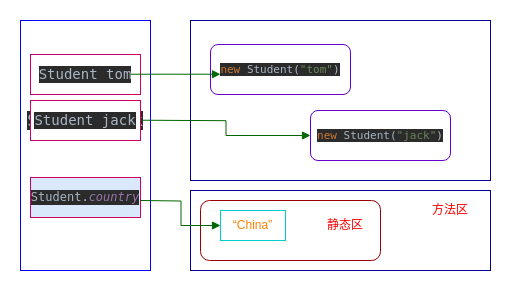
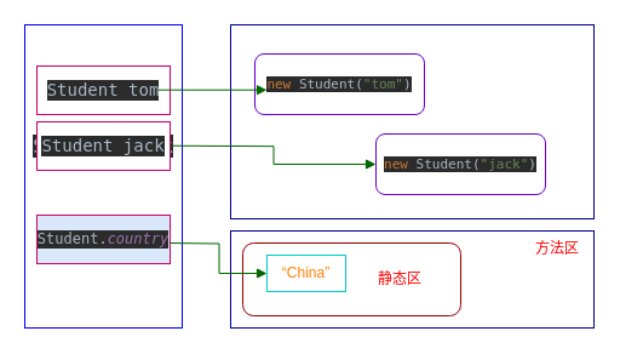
- <mxCell id="10" value="方法区" style="text;html=1;strokeColor=none;fillColor=none;align=center;verticalAlign=middle;whiteSpace=wrap;rounded=0;labelBorderColor=none;fontSize=12;fontColor=#FF0000;" vertex="1" parent="1"><mxGeometry x="420" y="195" width="60" height="30" as="geometry" /></mxCell>
+ <mxCell id="10" value="方法区" style="text;html=1;strokeColor=none;fillColor=none;align=center;verticalAlign=middle;whiteSpace=wrap;rounded=0;labelBorderColor=none;fontSize=12;fontColor=#FF0000;" vertex="1" parent="1"><mxGeometry x="430" y="190" width="60" height="30" as="geometry" /></mxCell>
- <mxCell id="12" value="静态区" style="text;html=1;strokeColor=none;fillColor=none;align=center;verticalAlign=middle;whiteSpace=wrap;rounded=0;labelBorderColor=none;fontSize=12;fontColor=#FF0000;" vertex="1" parent="1"><mxGeometry x="315" y="210" width="60" height="30" as="geometry" /></mxCell>
+ <mxCell id="12" value="静态区" style="text;html=1;strokeColor=none;fillColor=none;align=center;verticalAlign=middle;whiteSpace=wrap;rounded=0;labelBorderColor=none;fontSize=12;fontColor=#FF0000;" vertex="1" parent="1"><mxGeometry x="300" y="215" width="60" height="30" as="geometry" /></mxCell>
